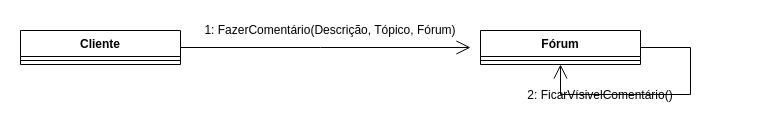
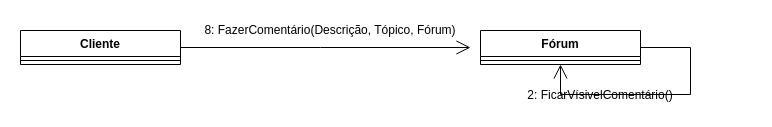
- <mxCell id="7" value="1: FazerComentário(Descrição, Tópico, Fórum)" style="text;html=1;strokeColor=none;fillColor=none;align=center;verticalAlign=middle;whiteSpace=wrap;rounded=0;" vertex="1" parent="1"><mxGeometry x="190" y="20" width="280" height="20" as="geometry" /></mxCell>
+ <mxCell id="7" value="8: FazerComentário(Descrição, Tópico, Fórum)" style="text;html=1;strokeColor=none;fillColor=none;align=center;verticalAlign=middle;whiteSpace=wrap;rounded=0;" vertex="1" parent="1"><mxGeometry x="190" y="20" width="280" height="20" as="geometry" /></mxCell>
